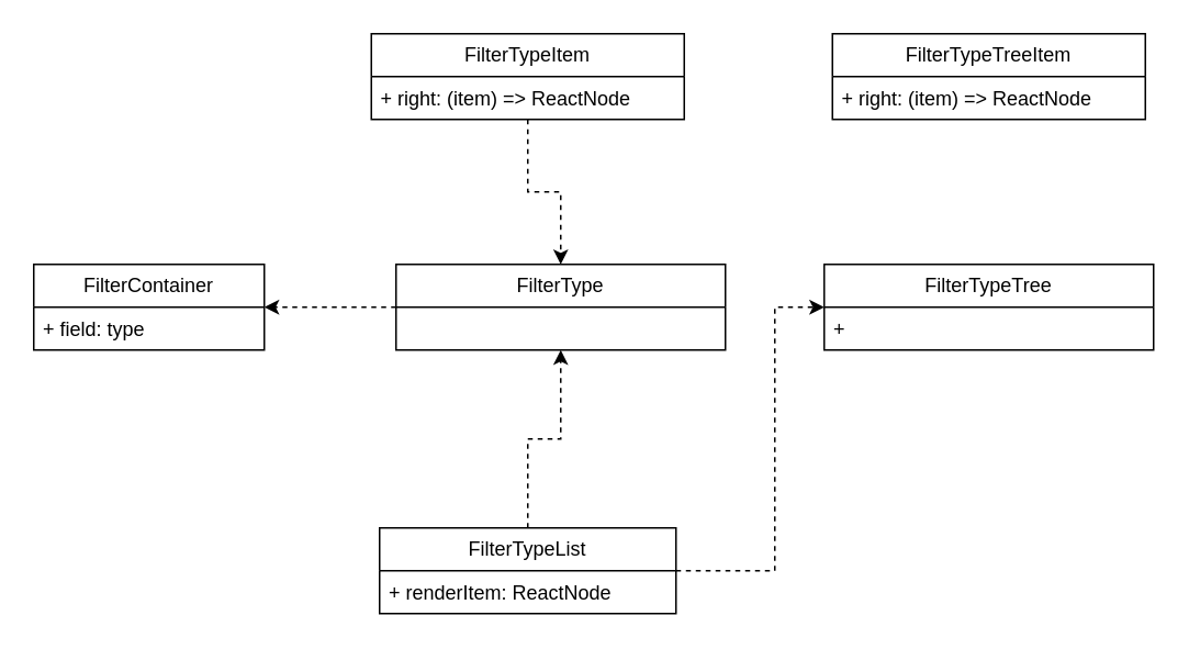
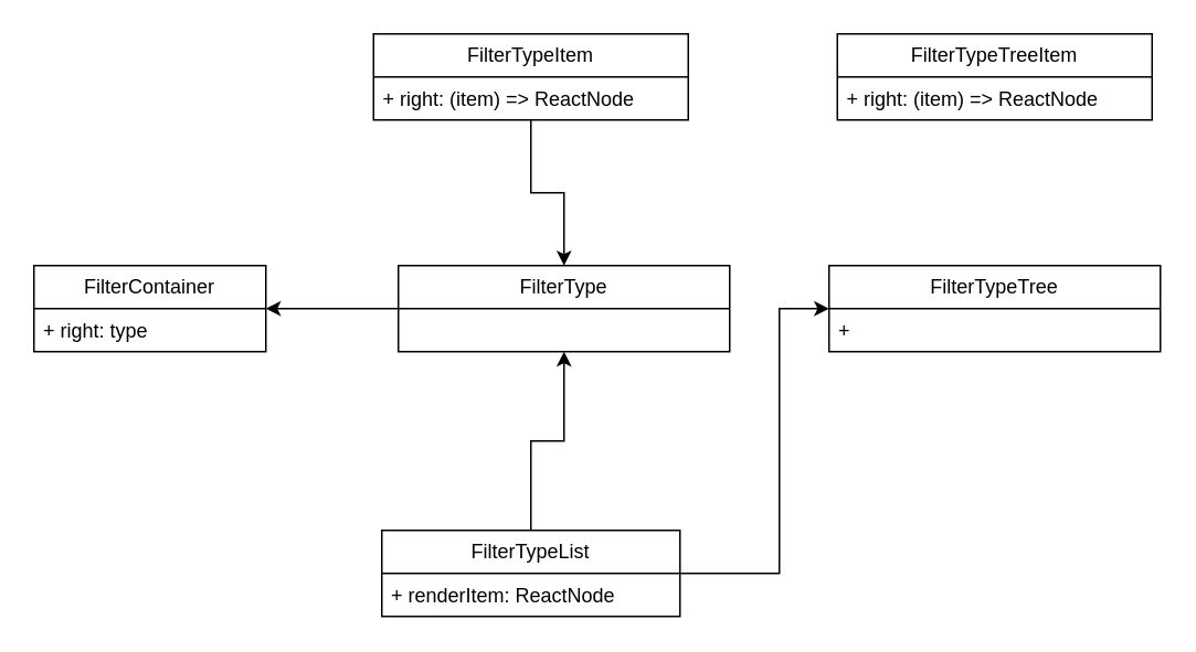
- <mxCell id="10" style="edgeStyle=orthogonalEdgeStyle;rounded=0;orthogonalLoop=1;jettySize=auto;html=1;dashed=1;" edge="1" parent="1" source="11" target="5"><mxGeometry relative="1" as="geometry" /></mxCell>
+ <mxCell id="10" style="edgeStyle=orthogonalEdgeStyle;rounded=0;orthogonalLoop=1;jettySize=auto;html=1;" edge="1" parent="1" source="11" target="5"><mxGeometry relative="1" as="geometry" /></mxCell>
- <mxCell id="4" style="edgeStyle=orthogonalEdgeStyle;rounded=0;orthogonalLoop=1;jettySize=auto;html=1;entryX=1;entryY=0.5;entryDx=0;entryDy=0;dashed=1;" edge="1" parent="1" source="5" target="2"><mxGeometry relative="1" as="geometry" /></mxCell>
+ <mxCell id="4" style="edgeStyle=orthogonalEdgeStyle;rounded=0;orthogonalLoop=1;jettySize=auto;html=1;entryX=1;entryY=0.5;entryDx=0;entryDy=0;" edge="1" parent="1" source="5" target="2"><mxGeometry relative="1" as="geometry" /></mxCell>
- <mxCell id="3" value="+ field: type" style="text;strokeColor=none;fillColor=none;align=left;verticalAlign=top;spacingLeft=4;spacingRight=4;overflow=hidden;rotatable=0;points=[[0,0.5],[1,0.5]];portConstraint=eastwest;whiteSpace=wrap;html=1;" vertex="1" parent="2"><mxGeometry y="26" width="140" height="26" as="geometry" /></mxCell>
+ <mxCell id="3" value="+ right: type" style="text;strokeColor=none;fillColor=none;align=left;verticalAlign=top;spacingLeft=4;spacingRight=4;overflow=hidden;rotatable=0;points=[[0,0.5],[1,0.5]];portConstraint=eastwest;whiteSpace=wrap;html=1;" vertex="1" parent="2"><mxGeometry y="26" width="140" height="26" as="geometry" /></mxCell>
- <mxCell id="6" style="edgeStyle=orthogonalEdgeStyle;rounded=0;orthogonalLoop=1;jettySize=auto;html=1;dashed=1;" edge="1" parent="1" source="8" target="5"><mxGeometry relative="1" as="geometry" /></mxCell>
+ <mxCell id="6" style="edgeStyle=orthogonalEdgeStyle;rounded=0;orthogonalLoop=1;jettySize=auto;html=1;" edge="1" parent="1" source="8" target="5"><mxGeometry relative="1" as="geometry" /></mxCell>
- <mxCell id="7" style="edgeStyle=orthogonalEdgeStyle;rounded=0;orthogonalLoop=1;jettySize=auto;html=1;exitX=1;exitY=0.5;exitDx=0;exitDy=0;entryX=0;entryY=0.5;entryDx=0;entryDy=0;dashed=1;" edge="1" parent="1" source="8" target="13"><mxGeometry relative="1" as="geometry"><Array as="points"><mxPoint x="470" y="346" /><mxPoint x="470" y="186" /></Array></mxGeometry></mxCell>
+ <mxCell id="7" style="edgeStyle=orthogonalEdgeStyle;rounded=0;orthogonalLoop=1;jettySize=auto;html=1;exitX=1;exitY=0.5;exitDx=0;exitDy=0;entryX=0;entryY=0.5;entryDx=0;entryDy=0;" edge="1" parent="1" source="8" target="13"><mxGeometry relative="1" as="geometry"><Array as="points"><mxPoint x="470" y="346" /><mxPoint x="470" y="186" /></Array></mxGeometry></mxCell>
